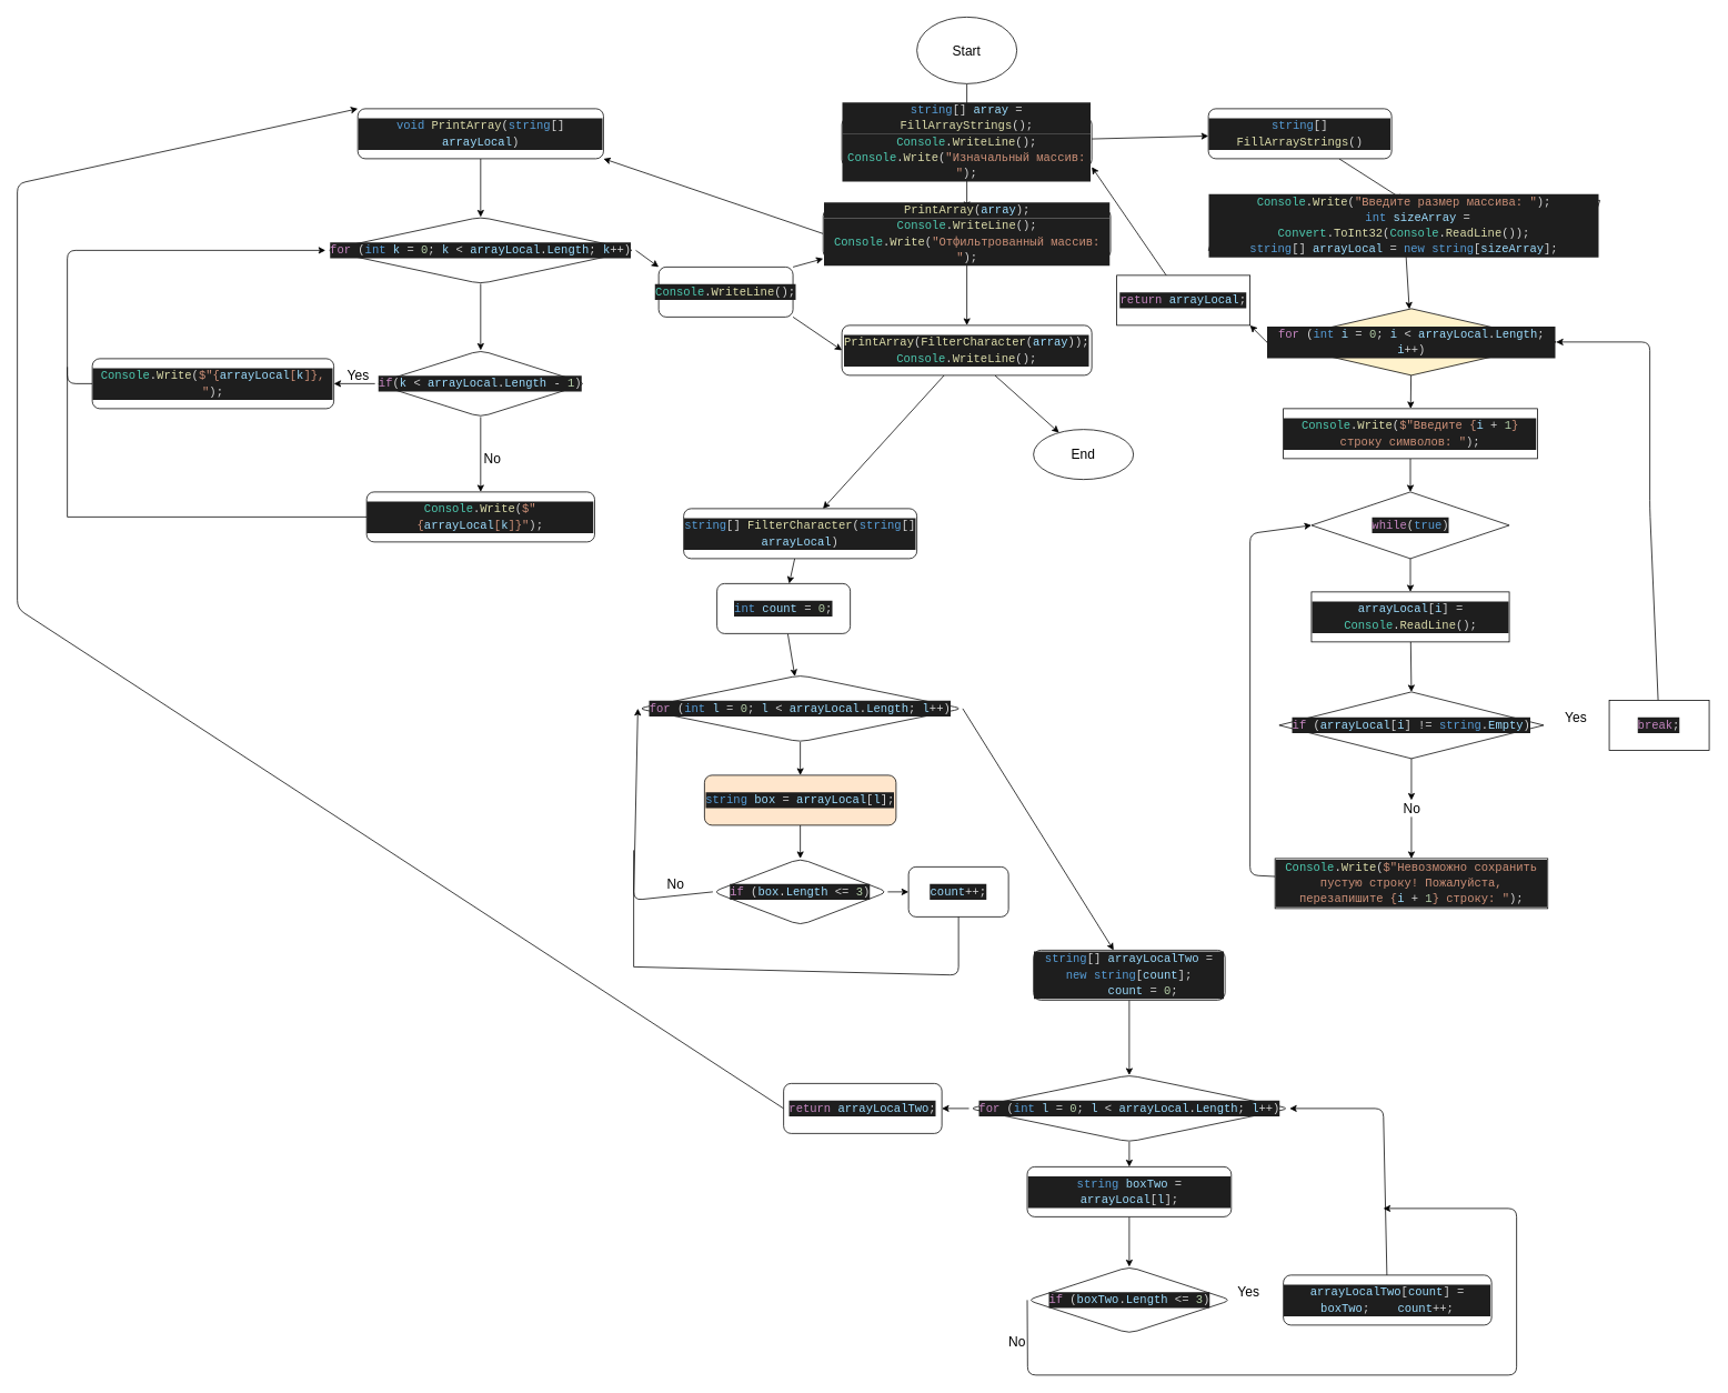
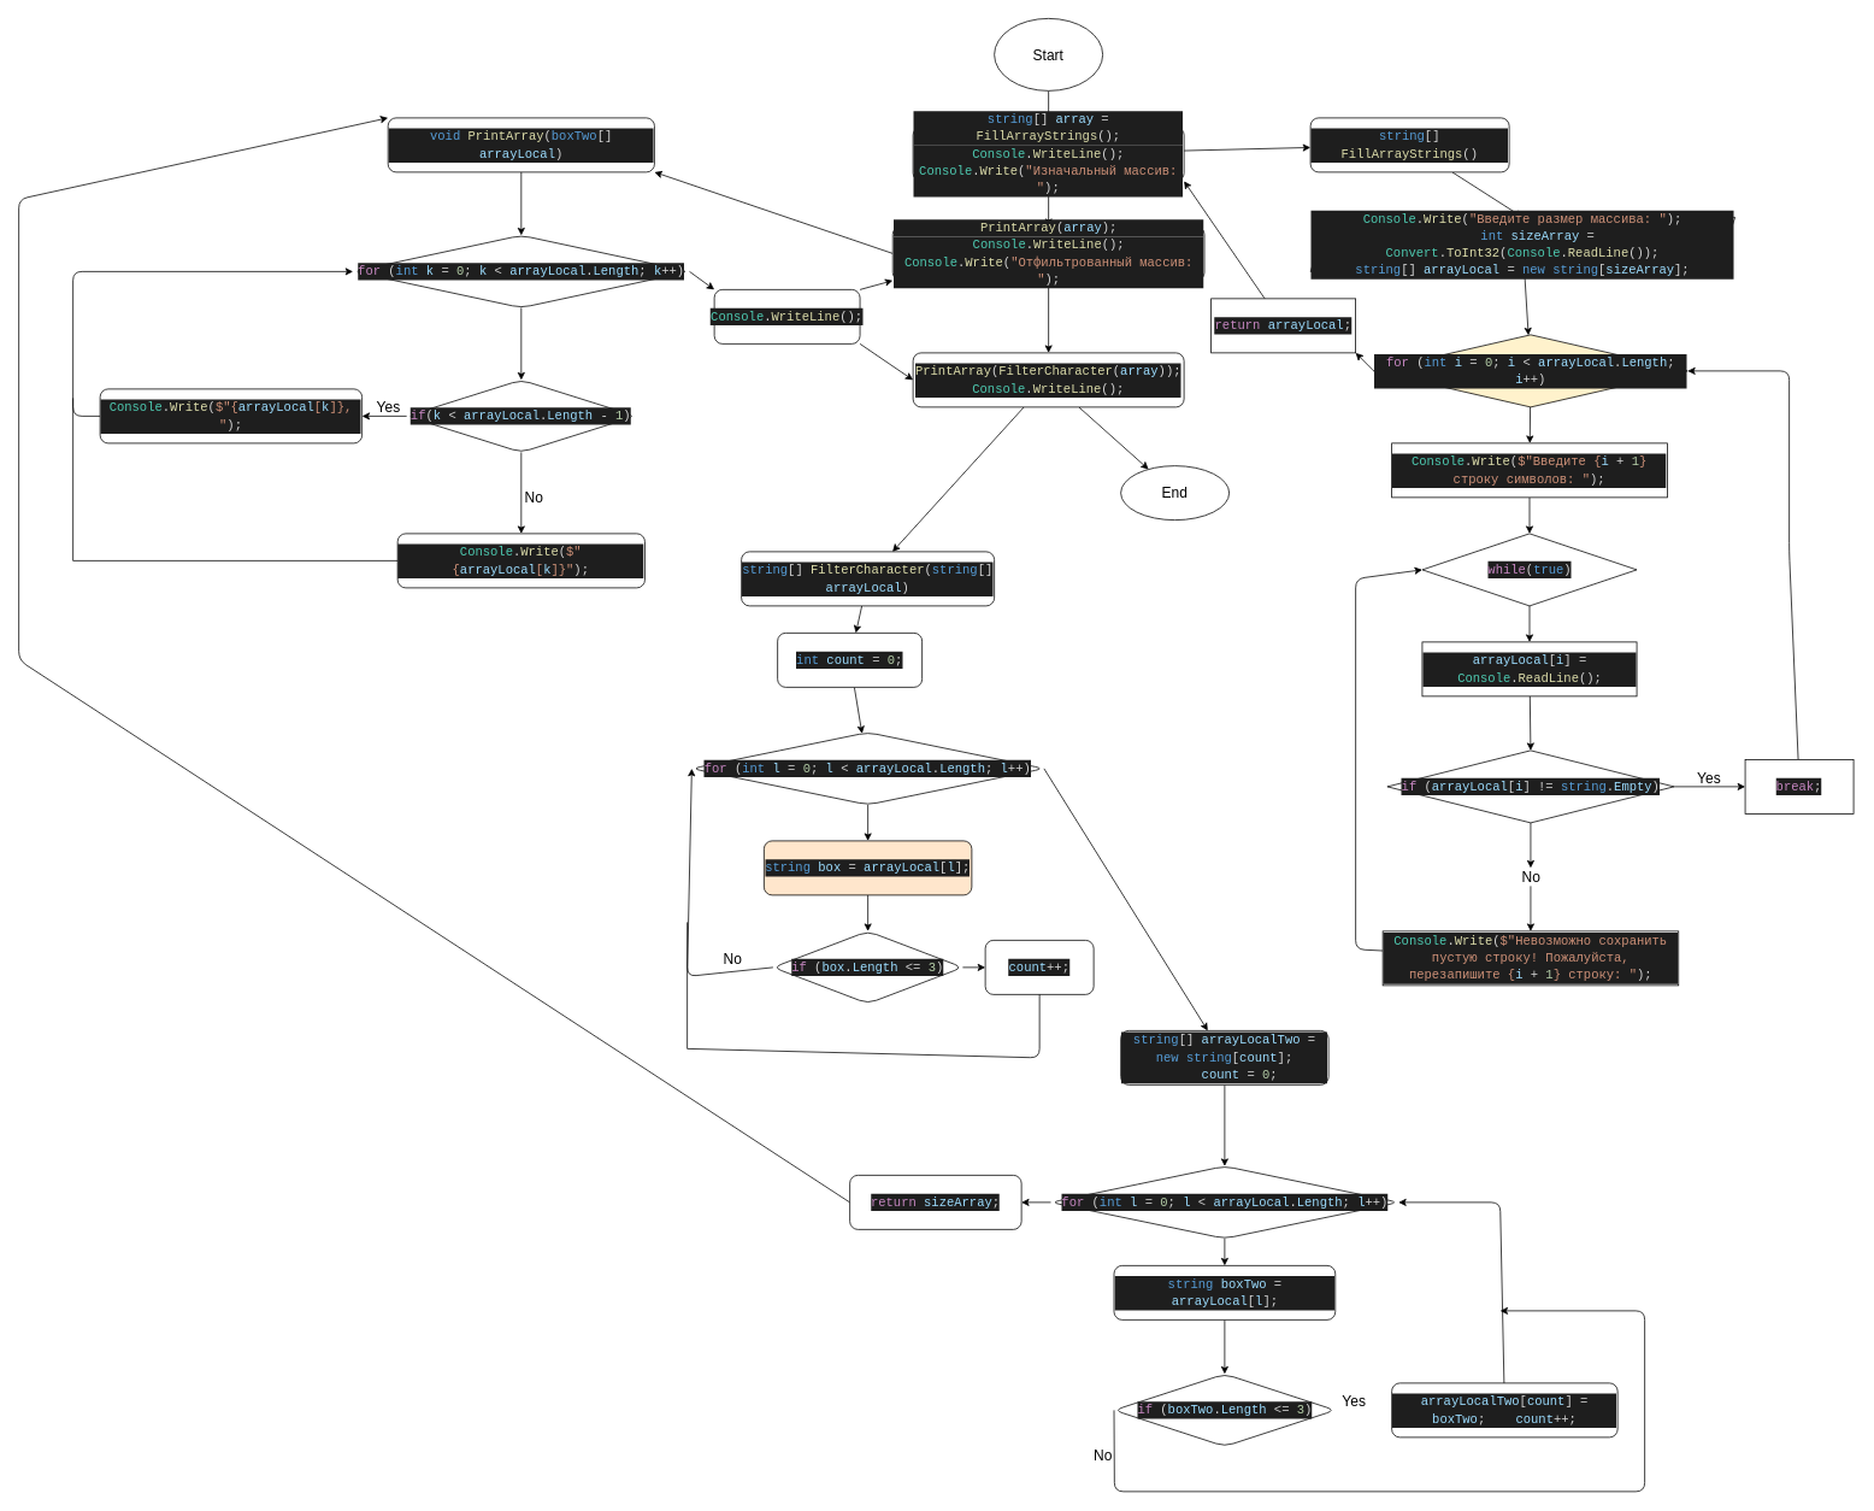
- <mxCell id="36" value="&lt;div style=&quot;color: rgb(212 , 212 , 212) ; background-color: rgb(30 , 30 , 30) ; font-family: &amp;#34;consolas&amp;#34; , &amp;#34;courier new&amp;#34; , monospace ; font-size: 14px ; line-height: 19px&quot;&gt;&lt;span style=&quot;color: #569cd6&quot;&gt;void&lt;/span&gt; &lt;span style=&quot;color: #dcdcaa&quot;&gt;PrintArray&lt;/span&gt;(&lt;span style=&quot;color: #569cd6&quot;&gt;string&lt;/span&gt;[] &lt;span style=&quot;color: #9cdcfe&quot;&gt;arrayLocal&lt;/span&gt;)&lt;/div&gt;" style="whiteSpace=wrap;html=1;fontSize=16;rounded=1;" vertex="1" parent="1"><mxGeometry x="428.75" y="130" width="295" height="60" as="geometry" /></mxCell>
+ <mxCell id="36" value="&lt;div style=&quot;color: rgb(212 , 212 , 212) ; background-color: rgb(30 , 30 , 30) ; font-family: &amp;#34;consolas&amp;#34; , &amp;#34;courier new&amp;#34; , monospace ; font-size: 14px ; line-height: 19px&quot;&gt;&lt;span style=&quot;color: #569cd6&quot;&gt;void&lt;/span&gt; &lt;span style=&quot;color: #dcdcaa&quot;&gt;PrintArray&lt;/span&gt;(&lt;span style=&quot;color: #569cd6&quot;&gt;boxTwo&lt;/span&gt;[] &lt;span style=&quot;color: #9cdcfe&quot;&gt;arrayLocal&lt;/span&gt;)&lt;/div&gt;" style="whiteSpace=wrap;html=1;fontSize=16;rounded=1;" vertex="1" parent="1"><mxGeometry x="428.75" y="130" width="295" height="60" as="geometry" /></mxCell>
+ <mxCell id="21" style="edgeStyle=none;html=1;entryX=0;entryY=0.5;entryDx=0;entryDy=0;fontSize=16;" edge="1" parent="1" source="22" target="24"><mxGeometry relative="1" as="geometry" /></mxCell>
- <mxCell id="87" value="&lt;div style=&quot;color: rgb(212 , 212 , 212) ; background-color: rgb(30 , 30 , 30) ; font-family: &amp;#34;consolas&amp;#34; , &amp;#34;courier new&amp;#34; , monospace ; font-size: 14px ; line-height: 19px&quot;&gt;&lt;span style=&quot;color: #c586c0&quot;&gt;return&lt;/span&gt; &lt;span style=&quot;color: #9cdcfe&quot;&gt;arrayLocalTwo&lt;/span&gt;;&lt;/div&gt;" style="whiteSpace=wrap;html=1;fontSize=16;rounded=1;" vertex="1" parent="1"><mxGeometry x="940" y="1300" width="190" height="60" as="geometry" /></mxCell>
+ <mxCell id="87" value="&lt;div style=&quot;color: rgb(212 , 212 , 212) ; background-color: rgb(30 , 30 , 30) ; font-family: &amp;#34;consolas&amp;#34; , &amp;#34;courier new&amp;#34; , monospace ; font-size: 14px ; line-height: 19px&quot;&gt;&lt;span style=&quot;color: #c586c0&quot;&gt;return&lt;/span&gt; &lt;span style=&quot;color: #9cdcfe&quot;&gt;sizeArray&lt;/span&gt;;&lt;/div&gt;" style="whiteSpace=wrap;html=1;fontSize=16;rounded=1;" vertex="1" parent="1"><mxGeometry x="940" y="1300" width="190" height="60" as="geometry" /></mxCell>
